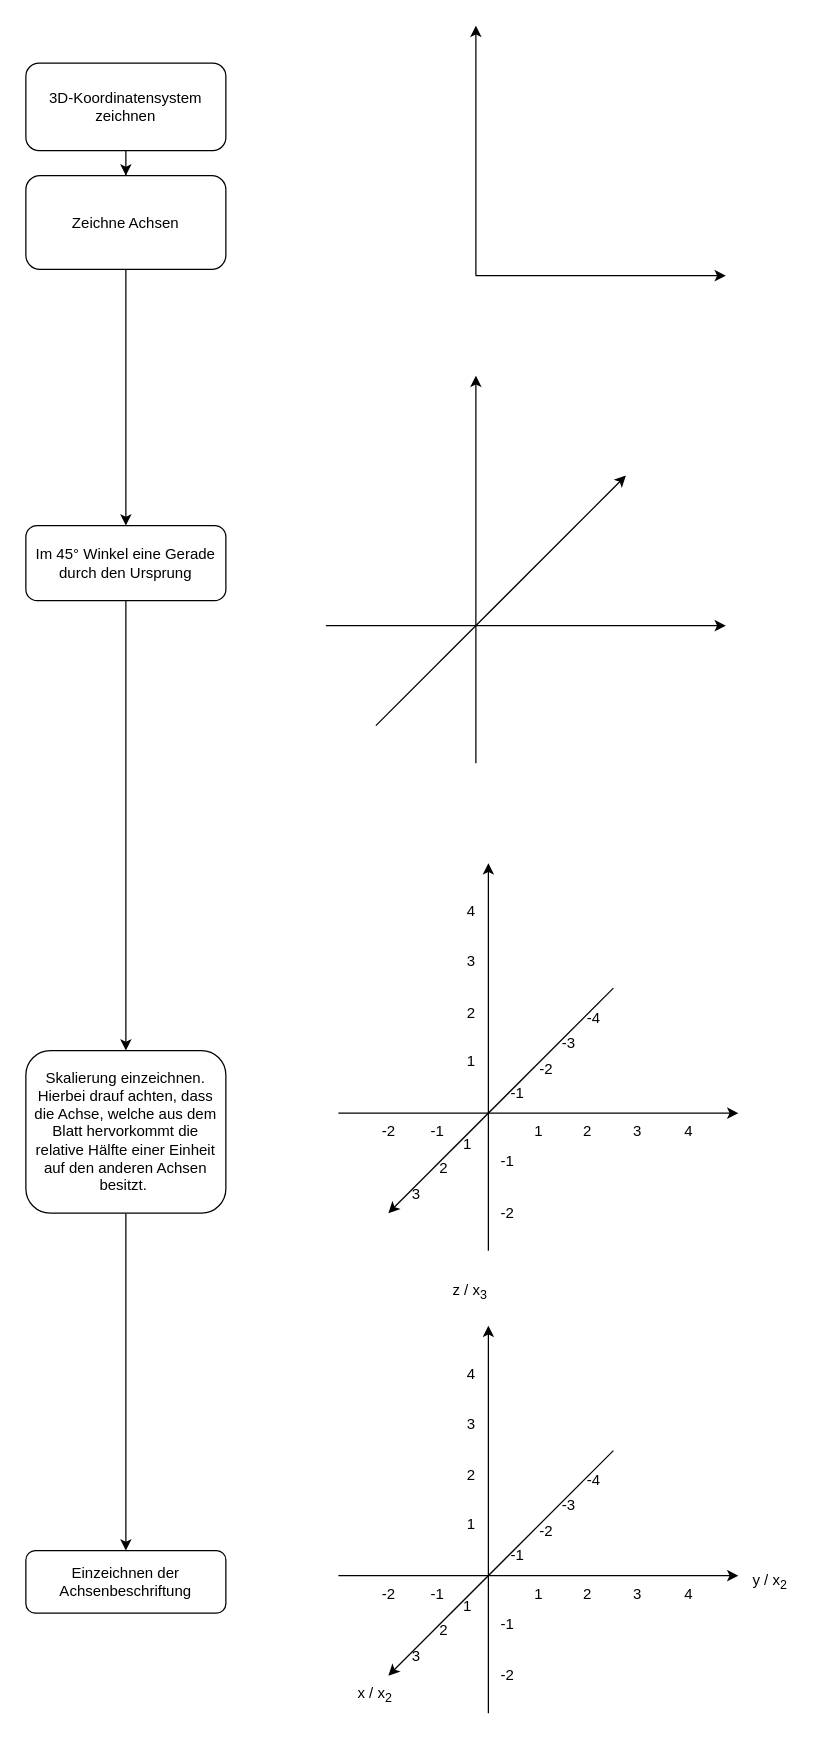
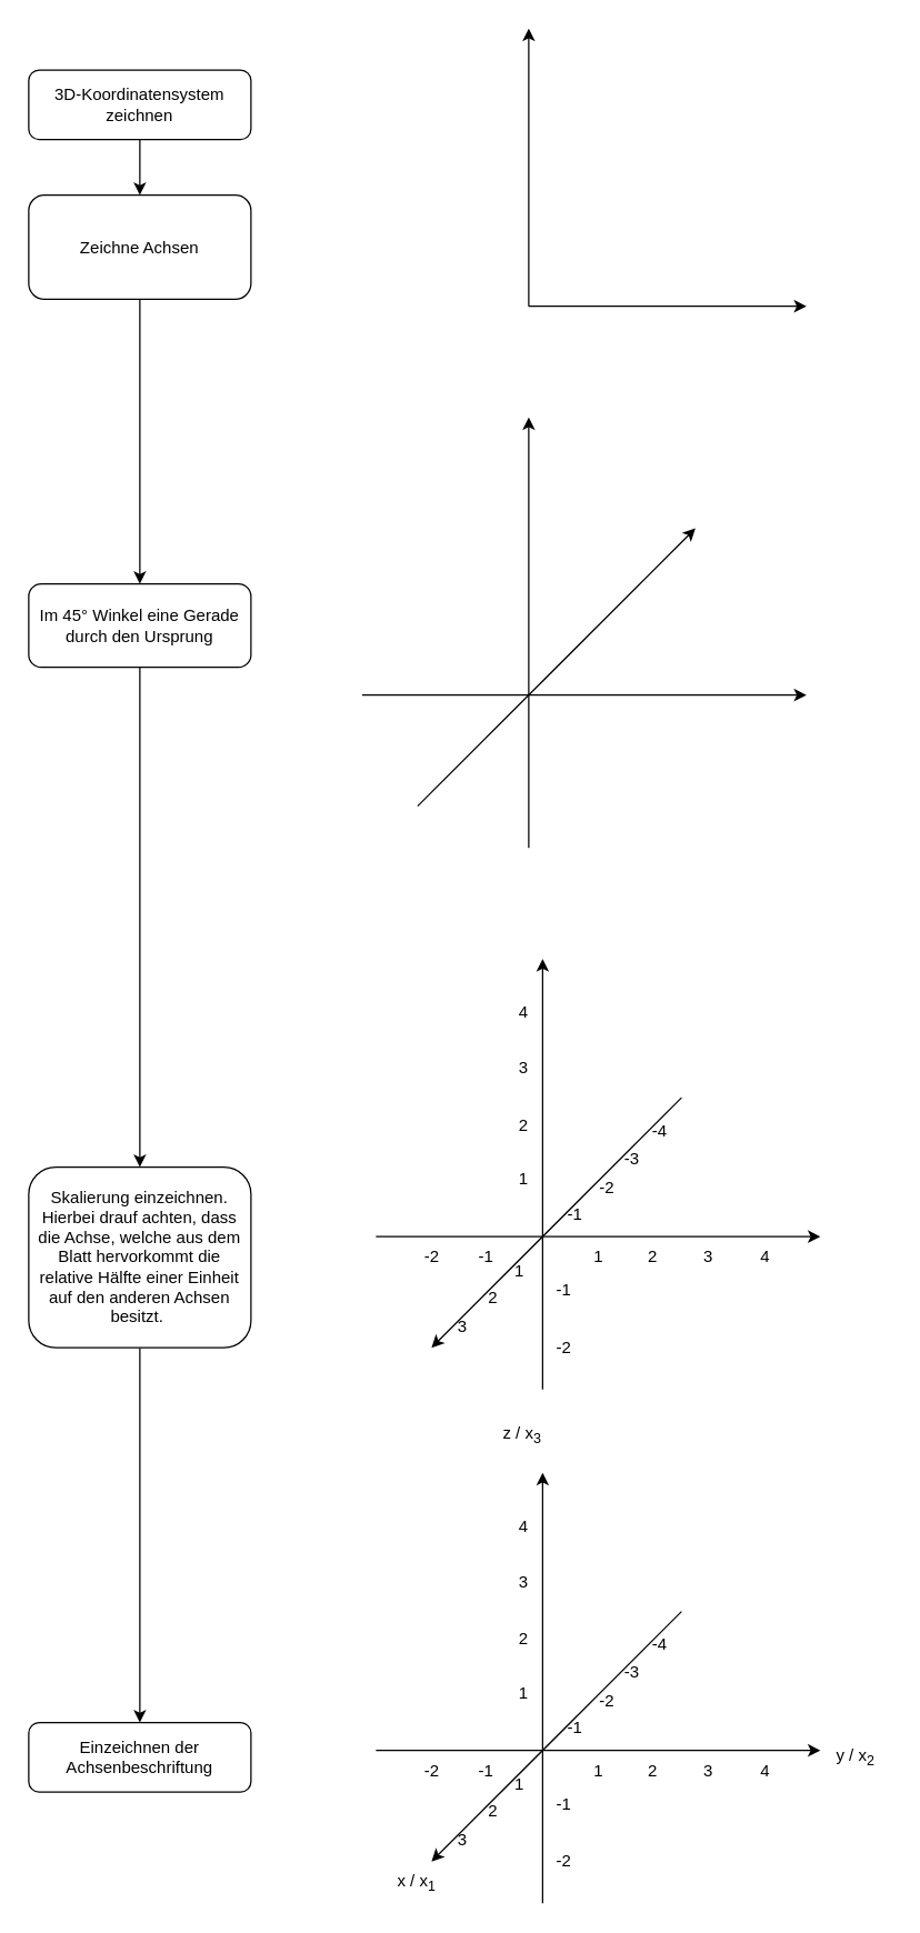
- <mxCell id="3" value="3D-Koordinatensystem zeichnen" style="rounded=1;whiteSpace=wrap;html=1;fontSize=12;glass=0;strokeWidth=1;shadow=0;" parent="1" vertex="1"><mxGeometry x="20" y="50" width="160" height="70" as="geometry" /></mxCell>
+ <mxCell id="3" value="3D-Koordinatensystem zeichnen" style="rounded=1;whiteSpace=wrap;html=1;fontSize=12;glass=0;strokeWidth=1;shadow=0;" parent="1" vertex="1"><mxGeometry x="20" y="50" width="160" height="50" as="geometry" /></mxCell>
- <mxCell id="61" value="x / x&lt;sub&gt;2&lt;/sub&gt;" style="text;html=1;align=center;verticalAlign=middle;resizable=0;points=[];autosize=1;strokeColor=none;fillColor=none;" vertex="1" parent="38"><mxGeometry x="4" y="280" width="50" height="30" as="geometry" /></mxCell>
+ <mxCell id="61" value="x / x&lt;sub&gt;1&lt;/sub&gt;" style="text;html=1;align=center;verticalAlign=middle;resizable=0;points=[];autosize=1;strokeColor=none;fillColor=none;" vertex="1" parent="38"><mxGeometry x="4" y="280" width="50" height="30" as="geometry" /></mxCell>
